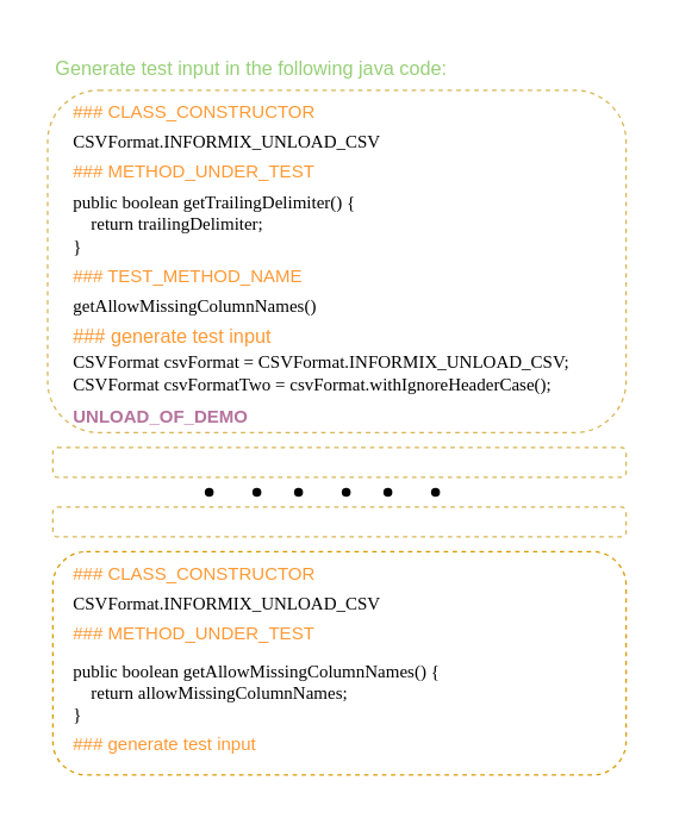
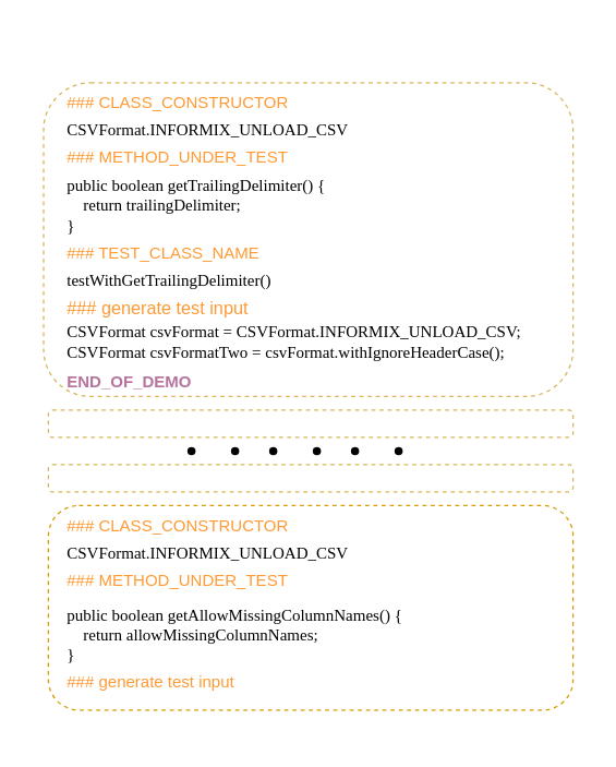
- <mxCell id="31" value="Generate test input in the following java code:" style="text;html=1;strokeColor=none;fillColor=none;align=left;verticalAlign=middle;whiteSpace=wrap;rounded=0;fontColor=#97D077;fontSize=13;" vertex="1" parent="1"><mxGeometry x="35" y="30" width="280" height="30" as="geometry" /></mxCell>
- <mxCell id="5" value="### TEST_METHOD_NAME" style="text;html=1;strokeColor=none;fillColor=none;align=left;verticalAlign=middle;whiteSpace=wrap;rounded=0;fontColor=#FF9933;" vertex="1" parent="1"><mxGeometry x="47" y="170" width="160" height="30" as="geometry" /></mxCell>
+ <mxCell id="5" value="### TEST_CLASS_NAME" style="text;html=1;strokeColor=none;fillColor=none;align=left;verticalAlign=middle;whiteSpace=wrap;rounded=0;fontColor=#FF9933;" vertex="1" parent="1"><mxGeometry x="47" y="170" width="160" height="30" as="geometry" /></mxCell>
- <mxCell id="10" value="getAllowMissingColumnNames()" style="text;html=1;strokeColor=none;fillColor=none;align=left;verticalAlign=middle;whiteSpace=wrap;rounded=0;fontFamily=Comic Sans MS;" vertex="1" parent="1"><mxGeometry x="47" y="190" width="200" height="30" as="geometry" /></mxCell>
+ <mxCell id="10" value="testWithGetTrailingDelimiter()" style="text;html=1;strokeColor=none;fillColor=none;align=left;verticalAlign=middle;whiteSpace=wrap;rounded=0;fontFamily=Comic Sans MS;" vertex="1" parent="1"><mxGeometry x="47" y="190" width="200" height="30" as="geometry" /></mxCell>
- <mxCell id="7" value="UNLOAD_OF_DEMO" style="text;html=1;strokeColor=none;fillColor=none;align=left;verticalAlign=middle;whiteSpace=wrap;rounded=0;fontColor=#B5739D;fontStyle=1" vertex="1" parent="1"><mxGeometry x="47" y="265" width="150" height="30" as="geometry" /></mxCell>
+ <mxCell id="7" value="END_OF_DEMO" style="text;html=1;strokeColor=none;fillColor=none;align=left;verticalAlign=middle;whiteSpace=wrap;rounded=0;fontColor=#B5739D;fontStyle=1" vertex="1" parent="1"><mxGeometry x="47" y="265" width="150" height="30" as="geometry" /></mxCell>
